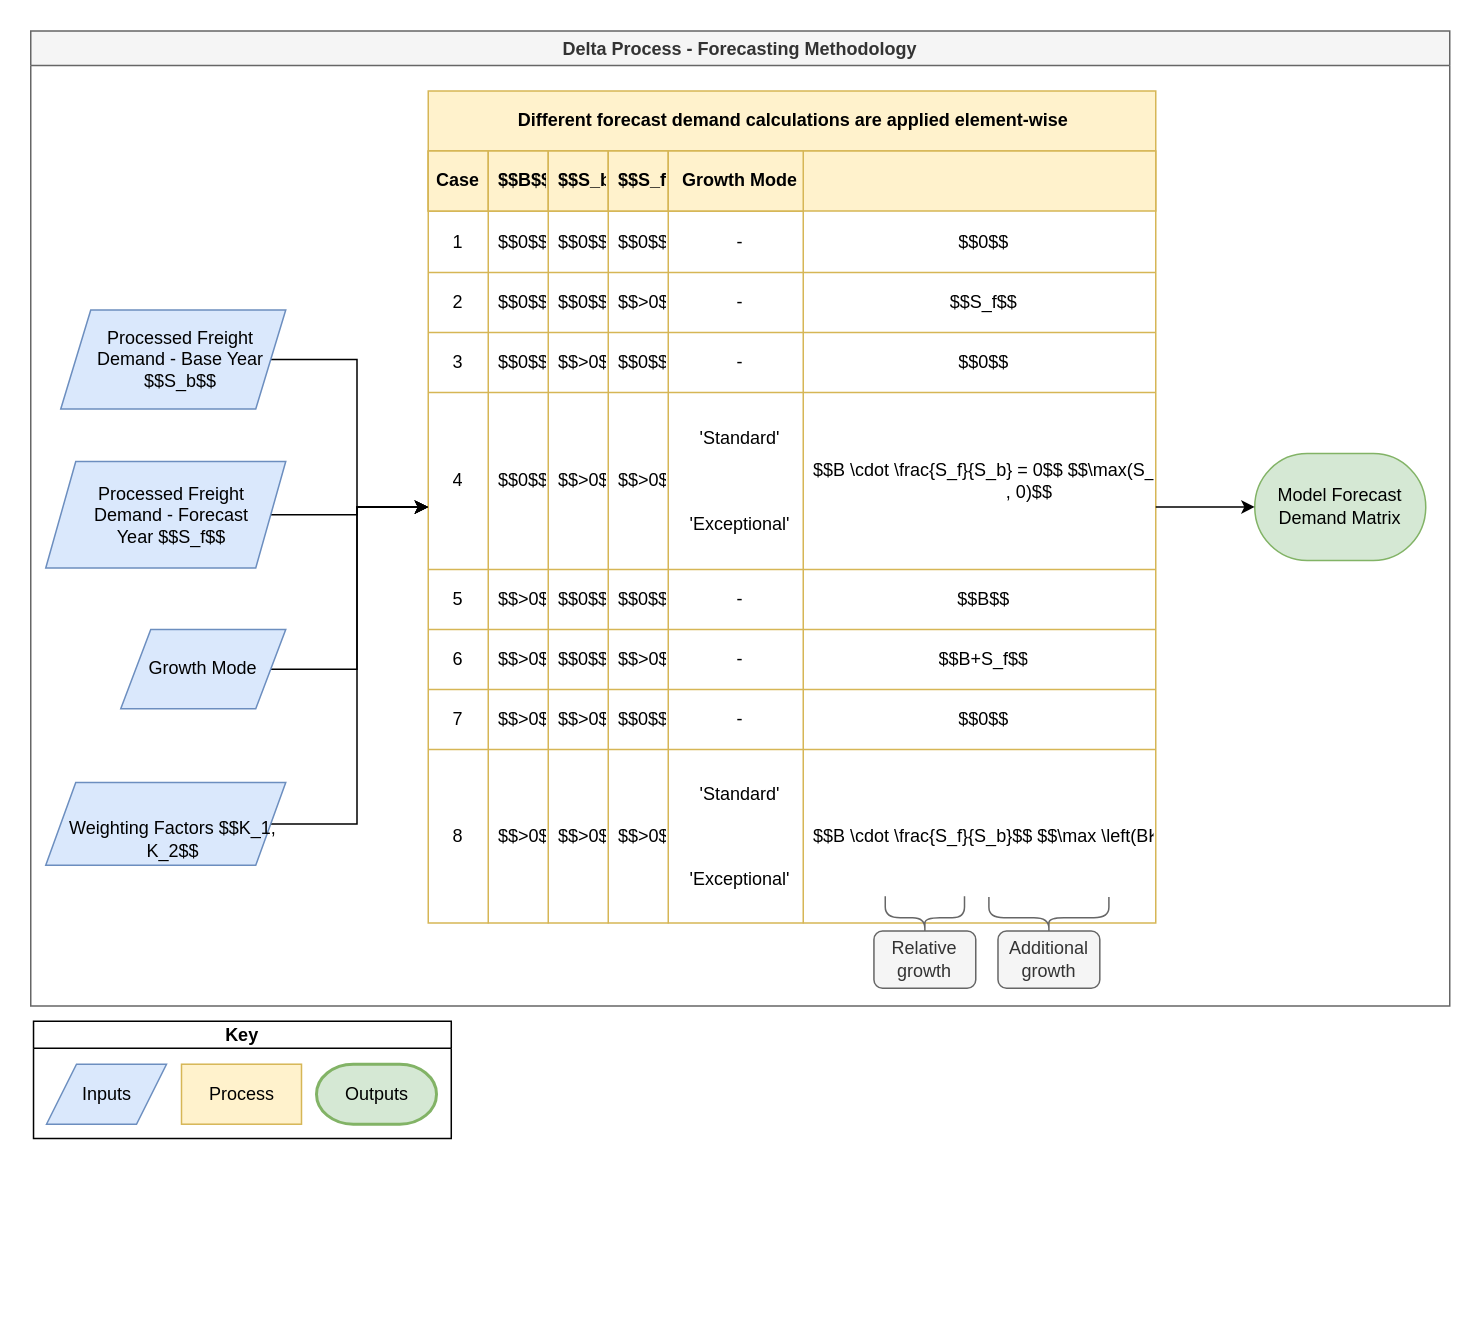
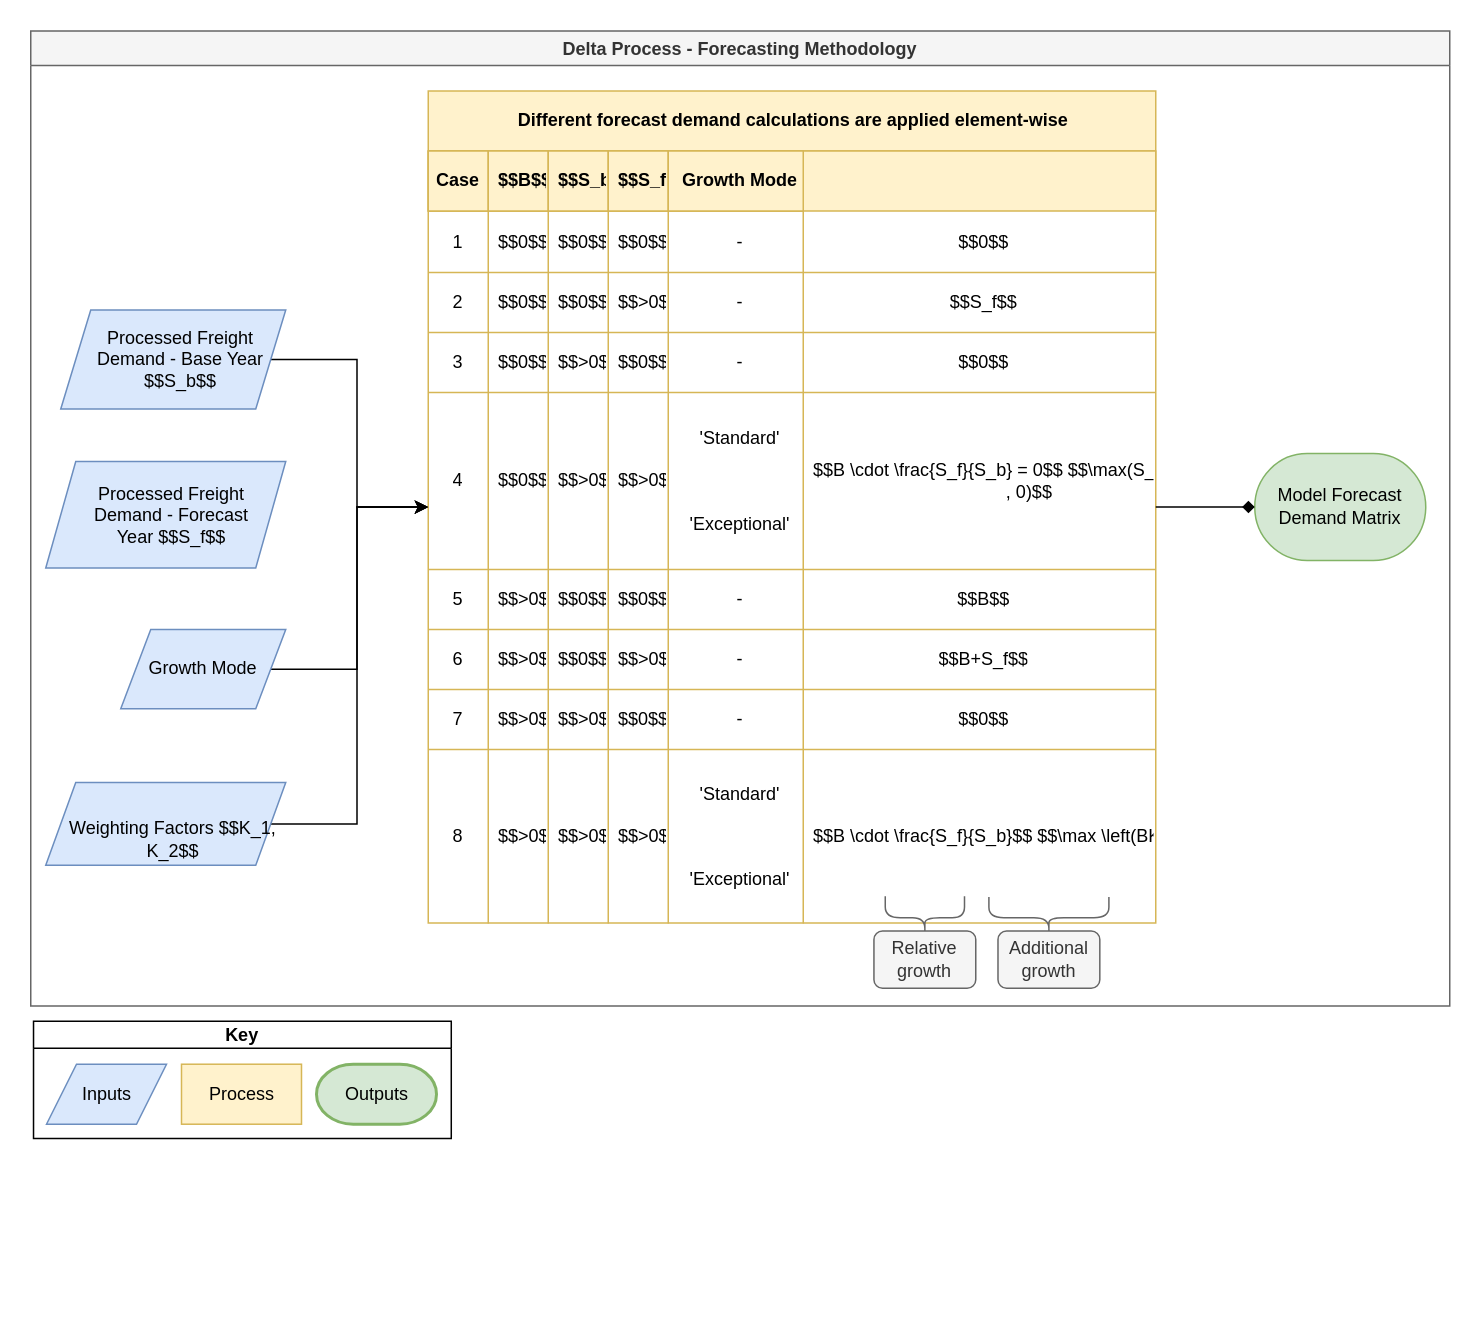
- <mxCell id="73" style="edgeStyle=orthogonalEdgeStyle;orthogonalLoop=1;jettySize=auto;html=1;fontSize=12;rounded=0;" parent="2" source="4" target="72" edge="1"><mxGeometry relative="1" as="geometry" /></mxCell>
+ <mxCell id="73" style="edgeStyle=orthogonalEdgeStyle;orthogonalLoop=1;jettySize=auto;html=1;fontSize=12;rounded=0;endArrow=diamond;" parent="2" source="4" target="72" edge="1"><mxGeometry relative="1" as="geometry" /></mxCell>
- <mxCell id="68" style="edgeStyle=orthogonalEdgeStyle;rounded=0;orthogonalLoop=1;jettySize=auto;html=1;" parent="2" source="69" target="4" edge="1"><mxGeometry relative="1" as="geometry" /></mxCell>
